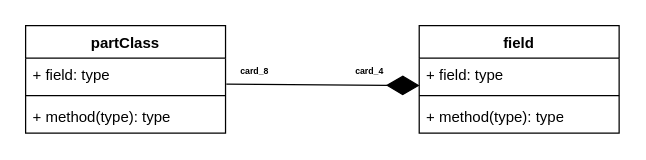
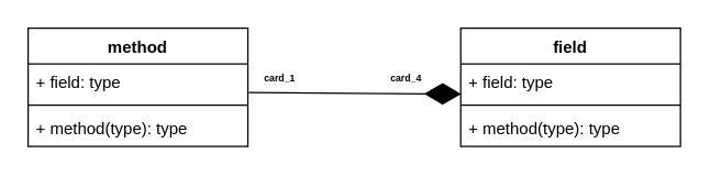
- <mxCell id="2" value="partClass" style="swimlane;fontStyle=1;align=center;verticalAlign=top;childLayout=stackLayout;horizontal=1;startSize=26;horizontalStack=0;resizeParent=1;resizeParentMax=0;resizeLast=0;collapsible=1;marginBottom=0;whiteSpace=wrap;html=1;" vertex="1" parent="1"><mxGeometry x="20" y="20" width="160" height="86" as="geometry" /></mxCell>
+ <mxCell id="2" value="method" style="swimlane;fontStyle=1;align=center;verticalAlign=top;childLayout=stackLayout;horizontal=1;startSize=26;horizontalStack=0;resizeParent=1;resizeParentMax=0;resizeLast=0;collapsible=1;marginBottom=0;whiteSpace=wrap;html=1;" vertex="1" parent="1"><mxGeometry x="20" y="20" width="160" height="86" as="geometry" /></mxCell>
- <mxCell id="10" value="&lt;font style=&quot;font-size: 7px;&quot;&gt;card_8&lt;/font&gt;" style="text;align=center;fontStyle=1;verticalAlign=middle;spacingLeft=3;spacingRight=3;strokeColor=none;rotatable=0;points=[[0,0.5],[1,0.5]];portConstraint=eastwest;html=1;" vertex="1" parent="1"><mxGeometry x="190" y="50" width="25" height="10" as="geometry" /></mxCell>
+ <mxCell id="10" value="&lt;font style=&quot;font-size: 7px;&quot;&gt;card_1&lt;/font&gt;" style="text;align=center;fontStyle=1;verticalAlign=middle;spacingLeft=3;spacingRight=3;strokeColor=none;rotatable=0;points=[[0,0.5],[1,0.5]];portConstraint=eastwest;html=1;" vertex="1" parent="1"><mxGeometry x="190" y="50" width="25" height="10" as="geometry" /></mxCell>
